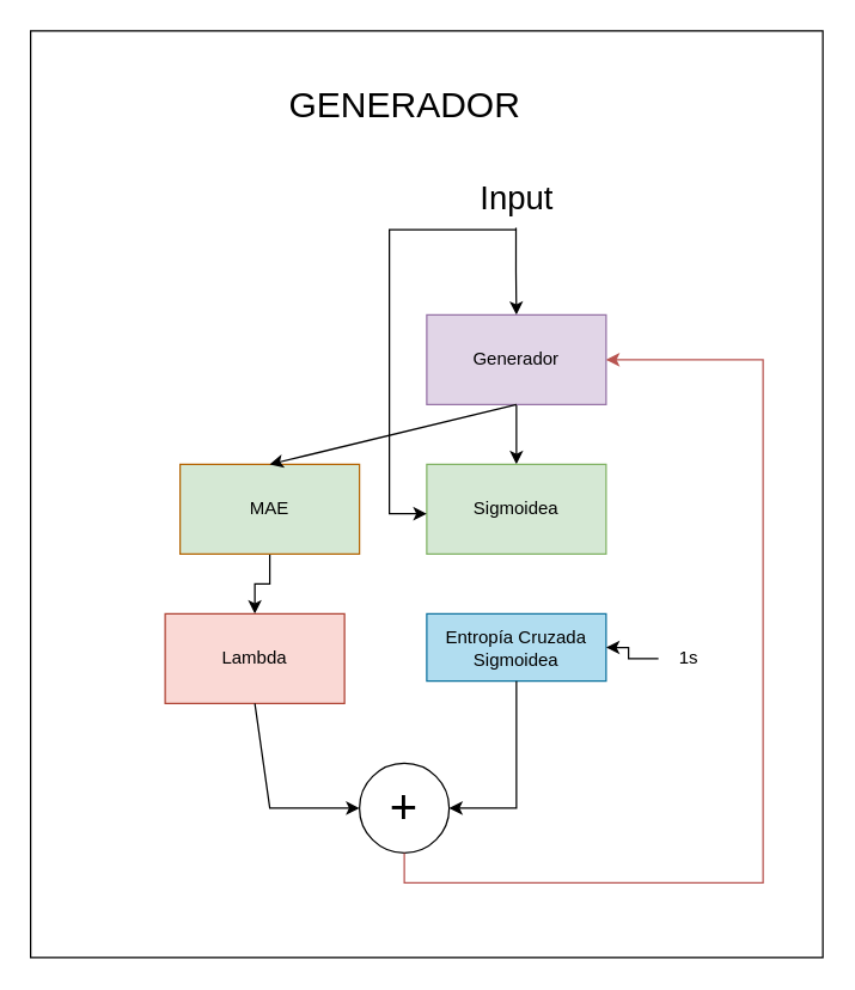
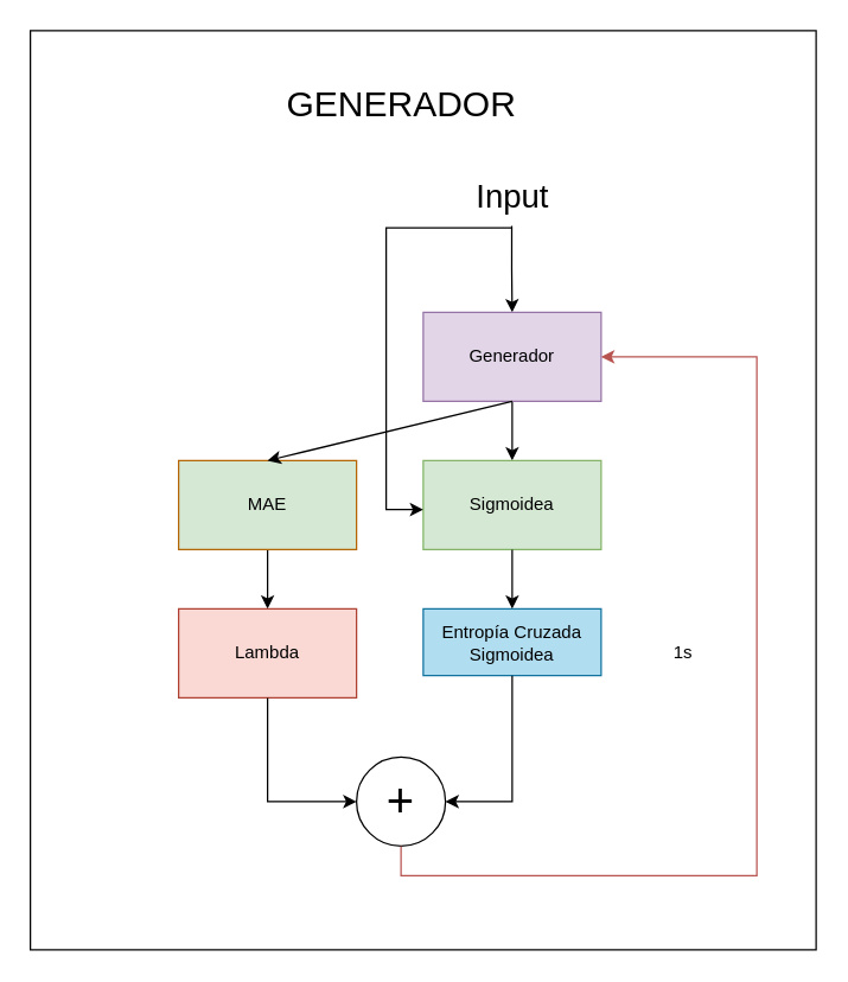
+ <mxCell id="17" value="" style="endArrow=classic;html=1;rounded=0;exitX=0.5;exitY=1;exitDx=0;exitDy=0;entryX=0.5;entryY=0;entryDx=0;entryDy=0;" edge="1" parent="1" source="9" target="14"><mxGeometry width="50" height="50" relative="1" as="geometry"><mxPoint x="400" y="430" as="sourcePoint" /><mxPoint x="450" y="380" as="targetPoint" /></mxGeometry></mxCell>
- <mxCell id="11" value="Lambda" style="whiteSpace=wrap;html=1;rounded=0;fillColor=#fad9d5;strokeColor=#ae4132;" vertex="1" parent="1"><mxGeometry x="110" y="410" width="120" height="60" as="geometry" /></mxCell>
+ <mxCell id="11" value="Lambda" style="whiteSpace=wrap;html=1;rounded=0;fillColor=#fad9d5;strokeColor=#ae4132;" vertex="1" parent="1"><mxGeometry x="120" y="410" width="120" height="60" as="geometry" /></mxCell>
- <mxCell id="20" value="" style="edgeStyle=orthogonalEdgeStyle;rounded=0;orthogonalLoop=1;jettySize=auto;html=1;" edge="1" parent="1" source="21" target="14"><mxGeometry relative="1" as="geometry" /></mxCell>
